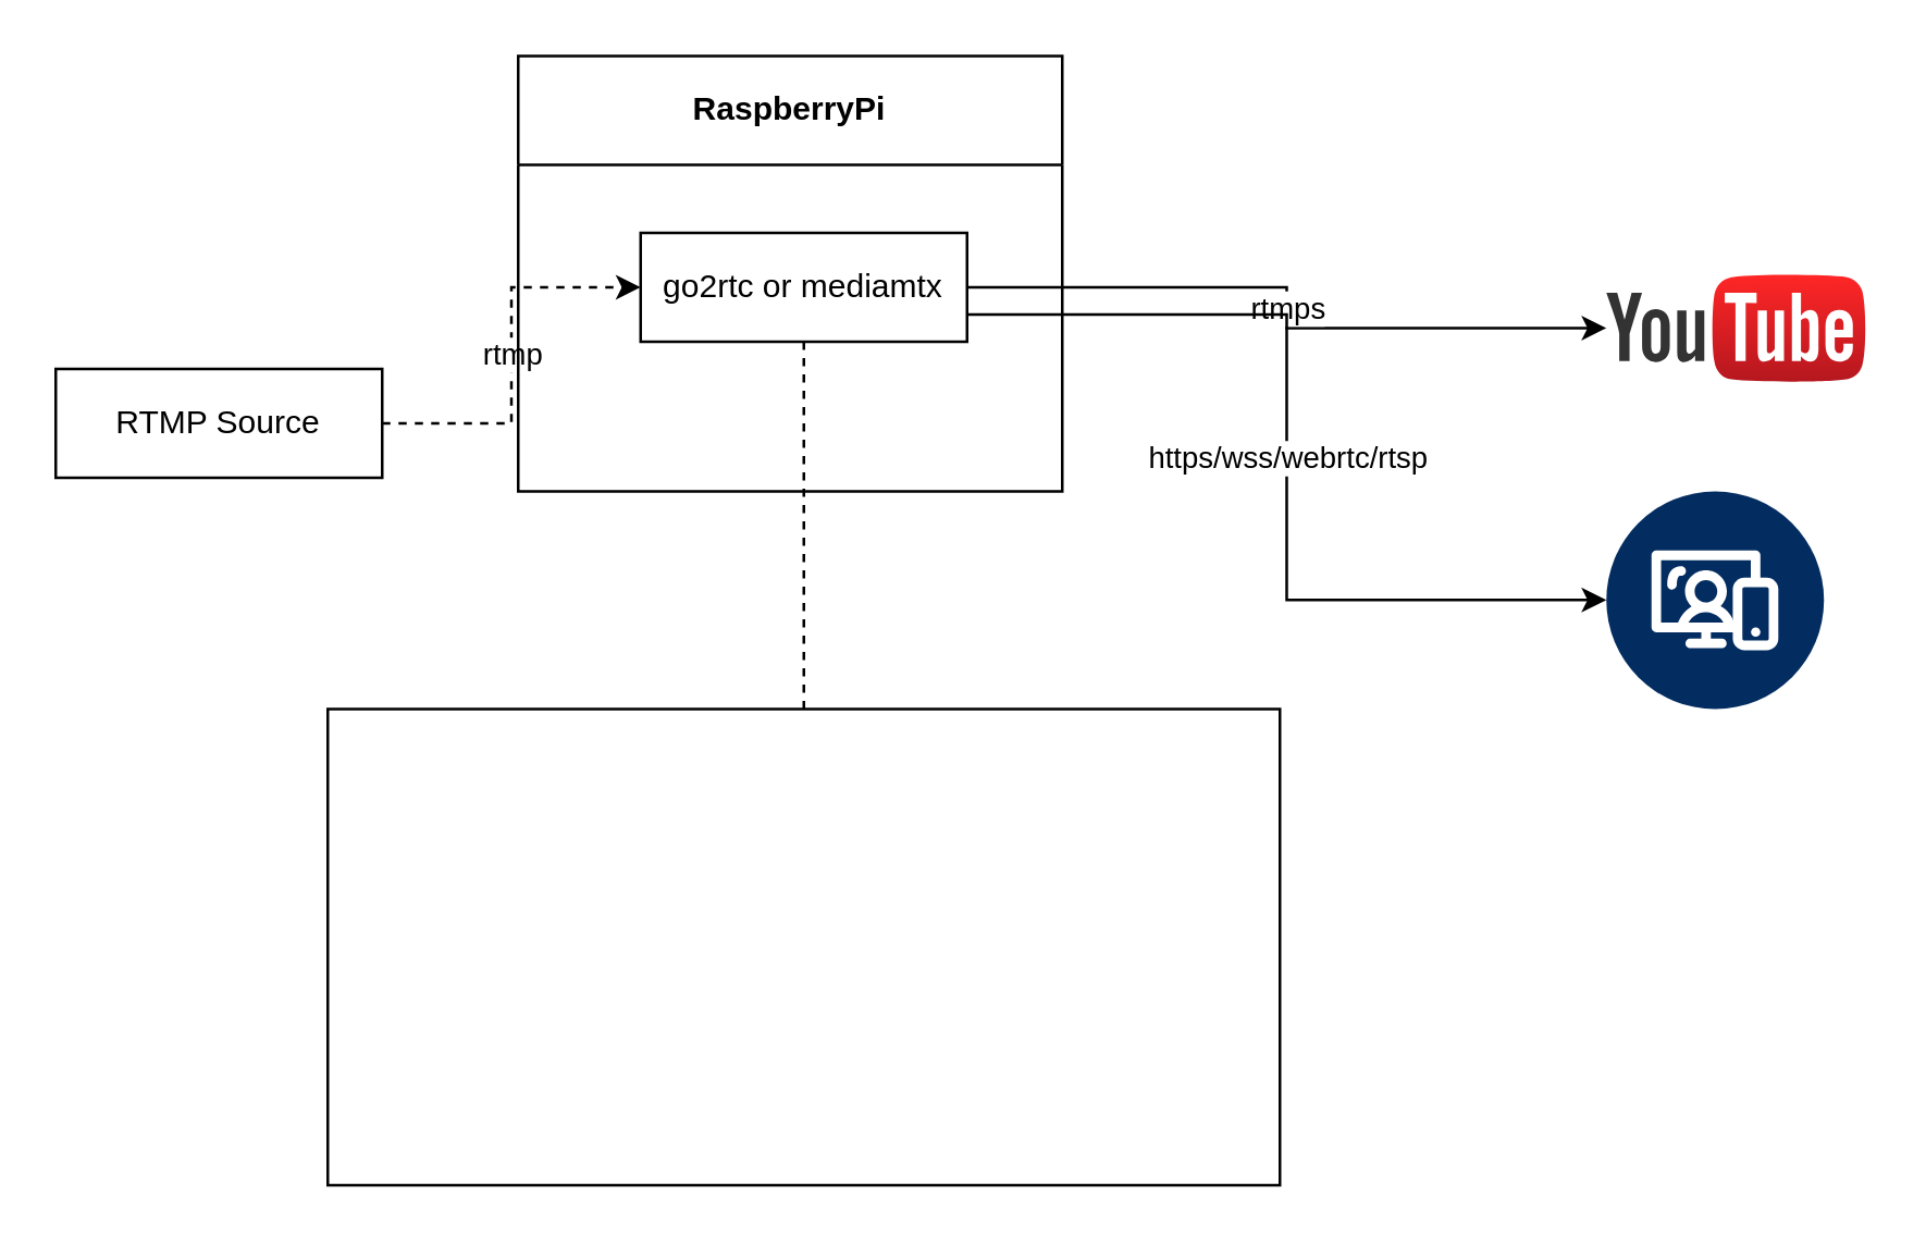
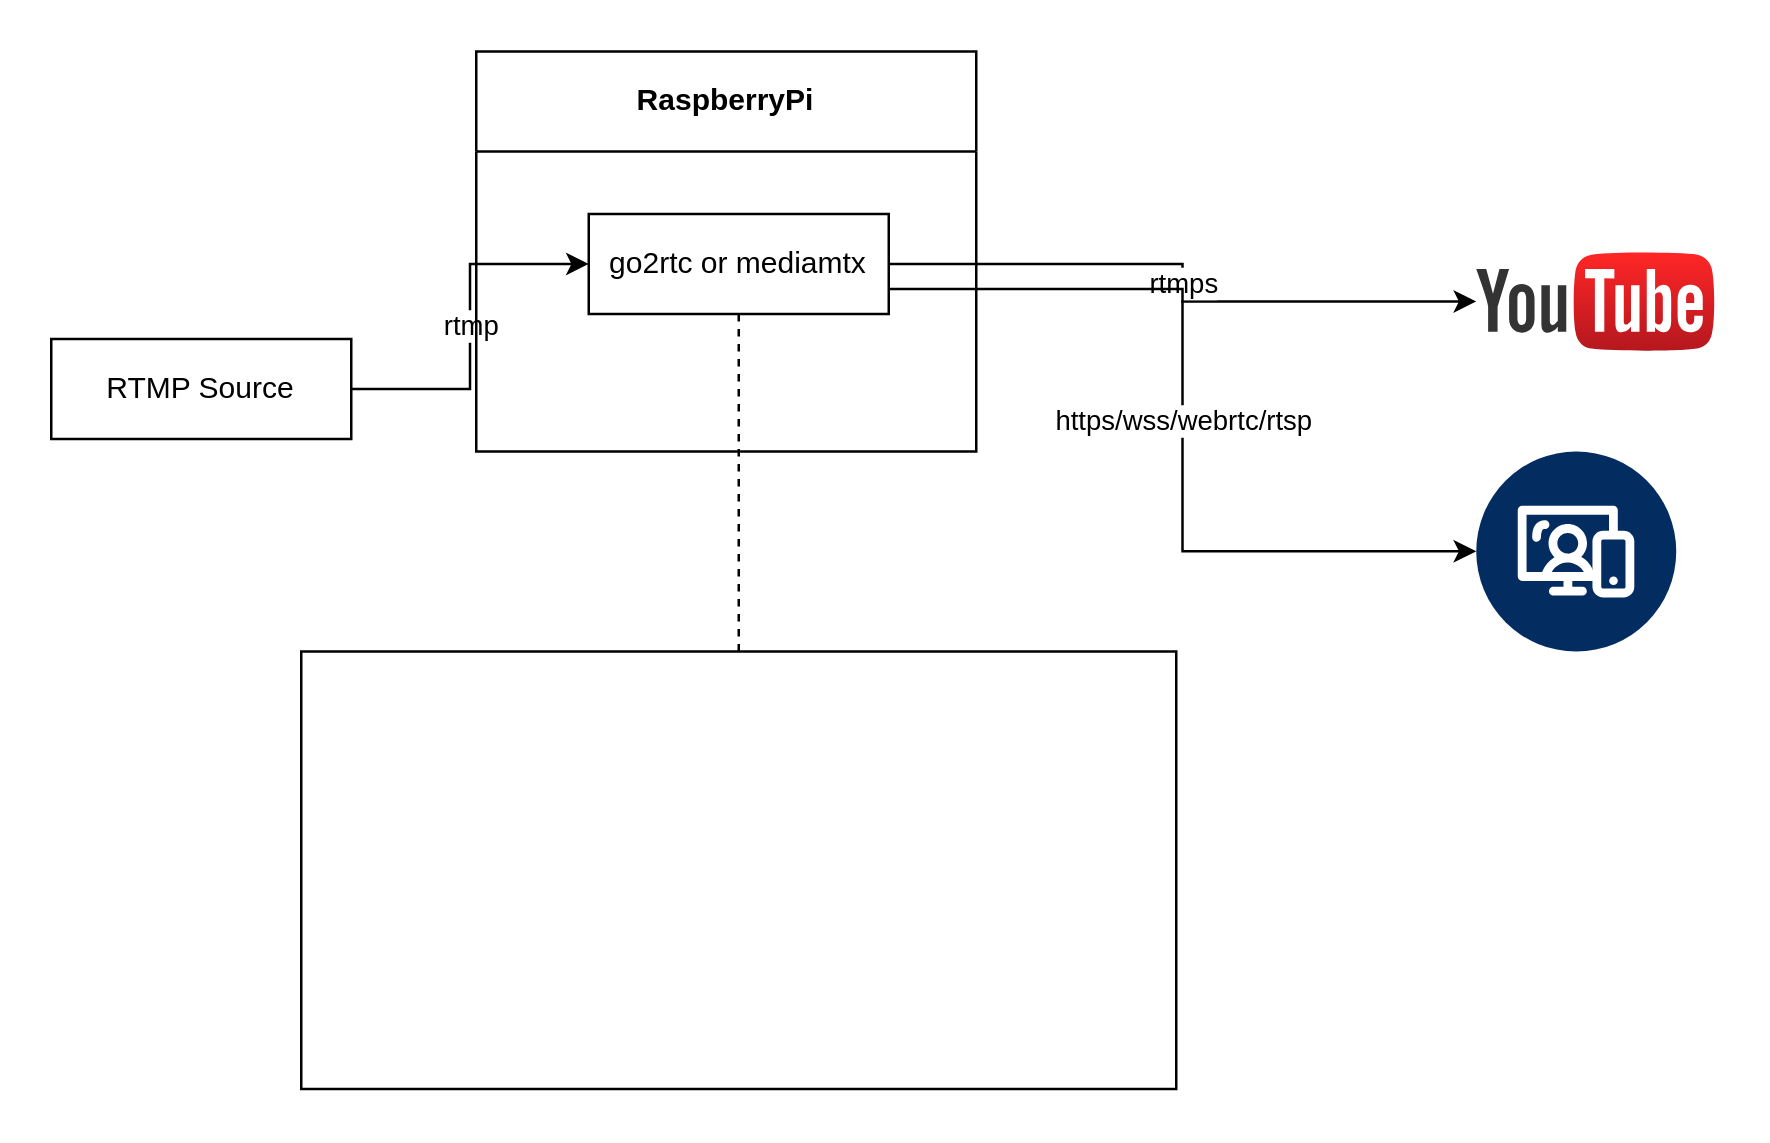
- <mxCell id="2" value="rtmp" style="edgeStyle=orthogonalEdgeStyle;rounded=0;orthogonalLoop=1;jettySize=auto;html=1;entryX=0;entryY=0.5;entryDx=0;entryDy=0;dashed=1;" parent="1" source="3" target="9" edge="1"><mxGeometry relative="1" as="geometry" /></mxCell>
+ <mxCell id="2" value="rtmp" style="edgeStyle=orthogonalEdgeStyle;rounded=0;orthogonalLoop=1;jettySize=auto;html=1;entryX=0;entryY=0.5;entryDx=0;entryDy=0;" parent="1" source="3" target="9" edge="1"><mxGeometry relative="1" as="geometry" /></mxCell>
